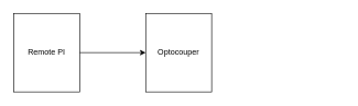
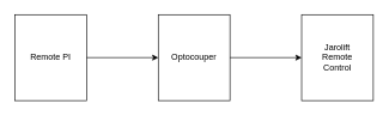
+ <mxCell id="6" value="" style="endArrow=classic;html=1;exitX=1;exitY=0.5;exitDx=0;exitDy=0;" edge="1" parent="1" source="3" target="4"><mxGeometry width="50" height="50" relative="1" as="geometry"><mxPoint x="130" y="90" as="sourcePoint" /><mxPoint x="230" y="90" as="targetPoint" /></mxGeometry></mxCell>
+ <mxCell id="4" value="&lt;div&gt;Jarolift&lt;/div&gt;&lt;div&gt;Remote&lt;/div&gt;&lt;div&gt;Control&lt;br&gt;&lt;/div&gt;" style="rounded=0;whiteSpace=wrap;html=1;" vertex="1" parent="1"><mxGeometry x="420" y="20" width="100" height="120" as="geometry" /></mxCell>
